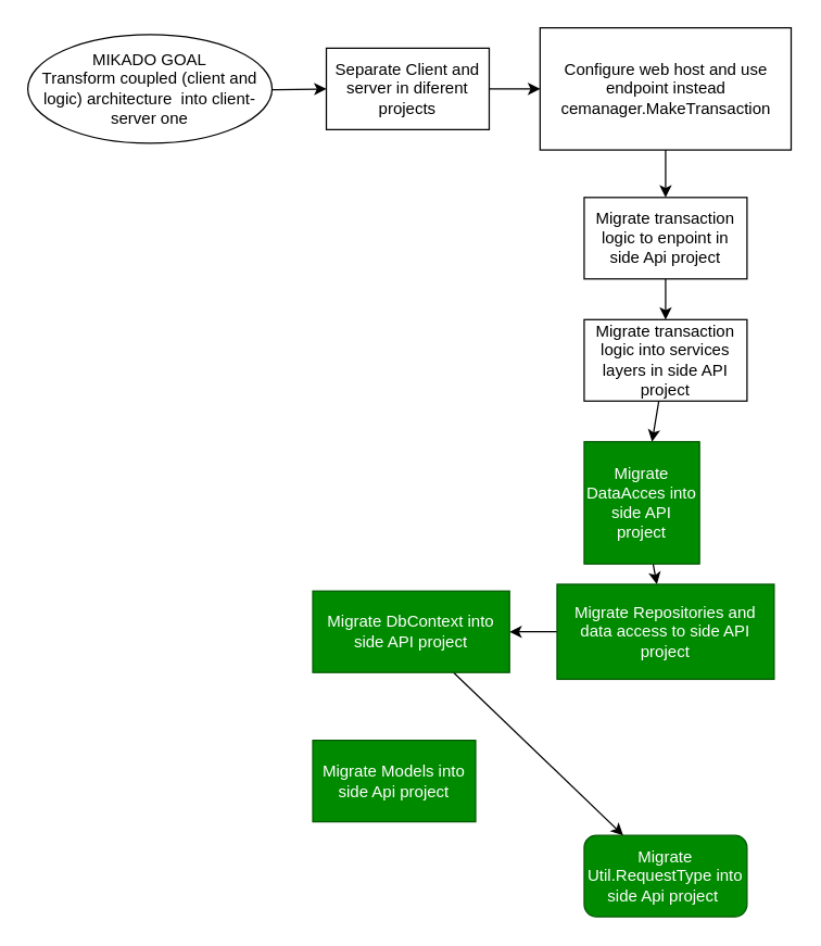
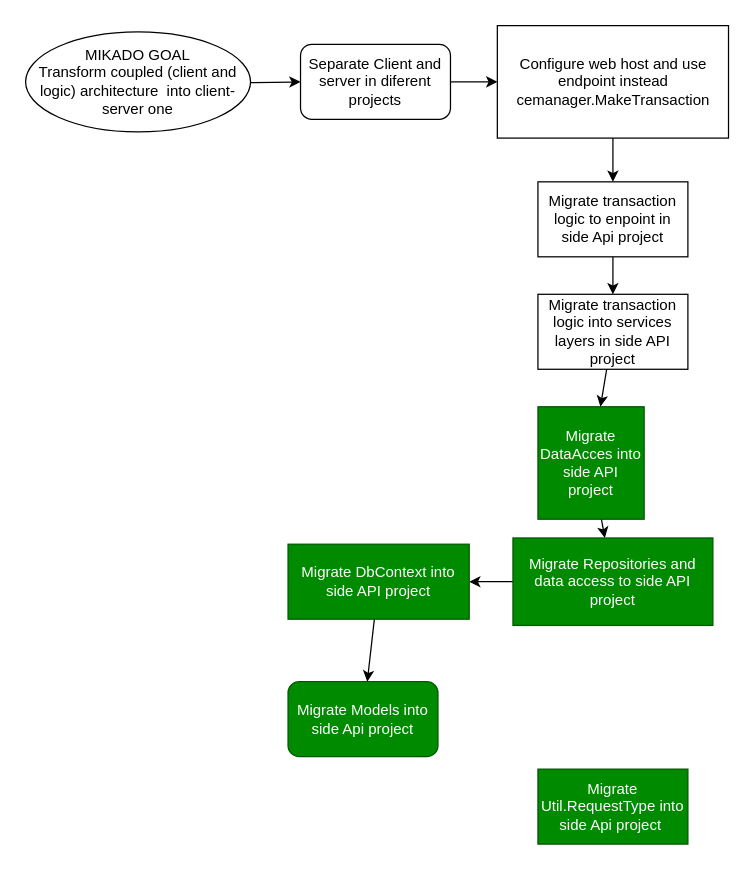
- <mxCell id="11" value="Separate Client and server in diferent projects" style="whiteSpace=wrap;html=1;" parent="1" vertex="1"><mxGeometry x="240" y="35" width="120" height="60" as="geometry" /></mxCell>
+ <mxCell id="11" value="Separate Client and server in diferent projects" style="whiteSpace=wrap;html=1;rounded=1;" parent="1" vertex="1"><mxGeometry x="240" y="35" width="120" height="60" as="geometry" /></mxCell>
- <mxCell id="18" style="edgeStyle=none;html=1;" parent="1" source="19" target="9" edge="1"><mxGeometry relative="1" as="geometry" /></mxCell>
+ <mxCell id="18" style="edgeStyle=none;html=1;" parent="1" source="19" target="8" edge="1"><mxGeometry relative="1" as="geometry" /></mxCell>
- <mxCell id="8" value="Migrate Models into side Api project" style="whiteSpace=wrap;html=1;fillColor=#008a00;fontColor=#ffffff;strokeColor=#005700;" parent="1" vertex="1"><mxGeometry x="230" y="545" width="120" height="60" as="geometry" /></mxCell>
+ <mxCell id="8" value="Migrate Models into side Api project" style="whiteSpace=wrap;html=1;fillColor=#008a00;fontColor=#ffffff;strokeColor=#005700;rounded=1;" parent="1" vertex="1"><mxGeometry x="230" y="545" width="120" height="60" as="geometry" /></mxCell>
- <mxCell id="9" value="Migrate Util.RequestType into side Api project&amp;nbsp;" style="whiteSpace=wrap;html=1;fillColor=#008a00;fontColor=#ffffff;strokeColor=#005700;rounded=1;" parent="1" vertex="1"><mxGeometry x="430" y="615" width="120" height="60" as="geometry" /></mxCell>
+ <mxCell id="9" value="Migrate Util.RequestType into side Api project&amp;nbsp;" style="whiteSpace=wrap;html=1;fillColor=#008a00;fontColor=#ffffff;strokeColor=#005700;" parent="1" vertex="1"><mxGeometry x="430" y="615" width="120" height="60" as="geometry" /></mxCell>
